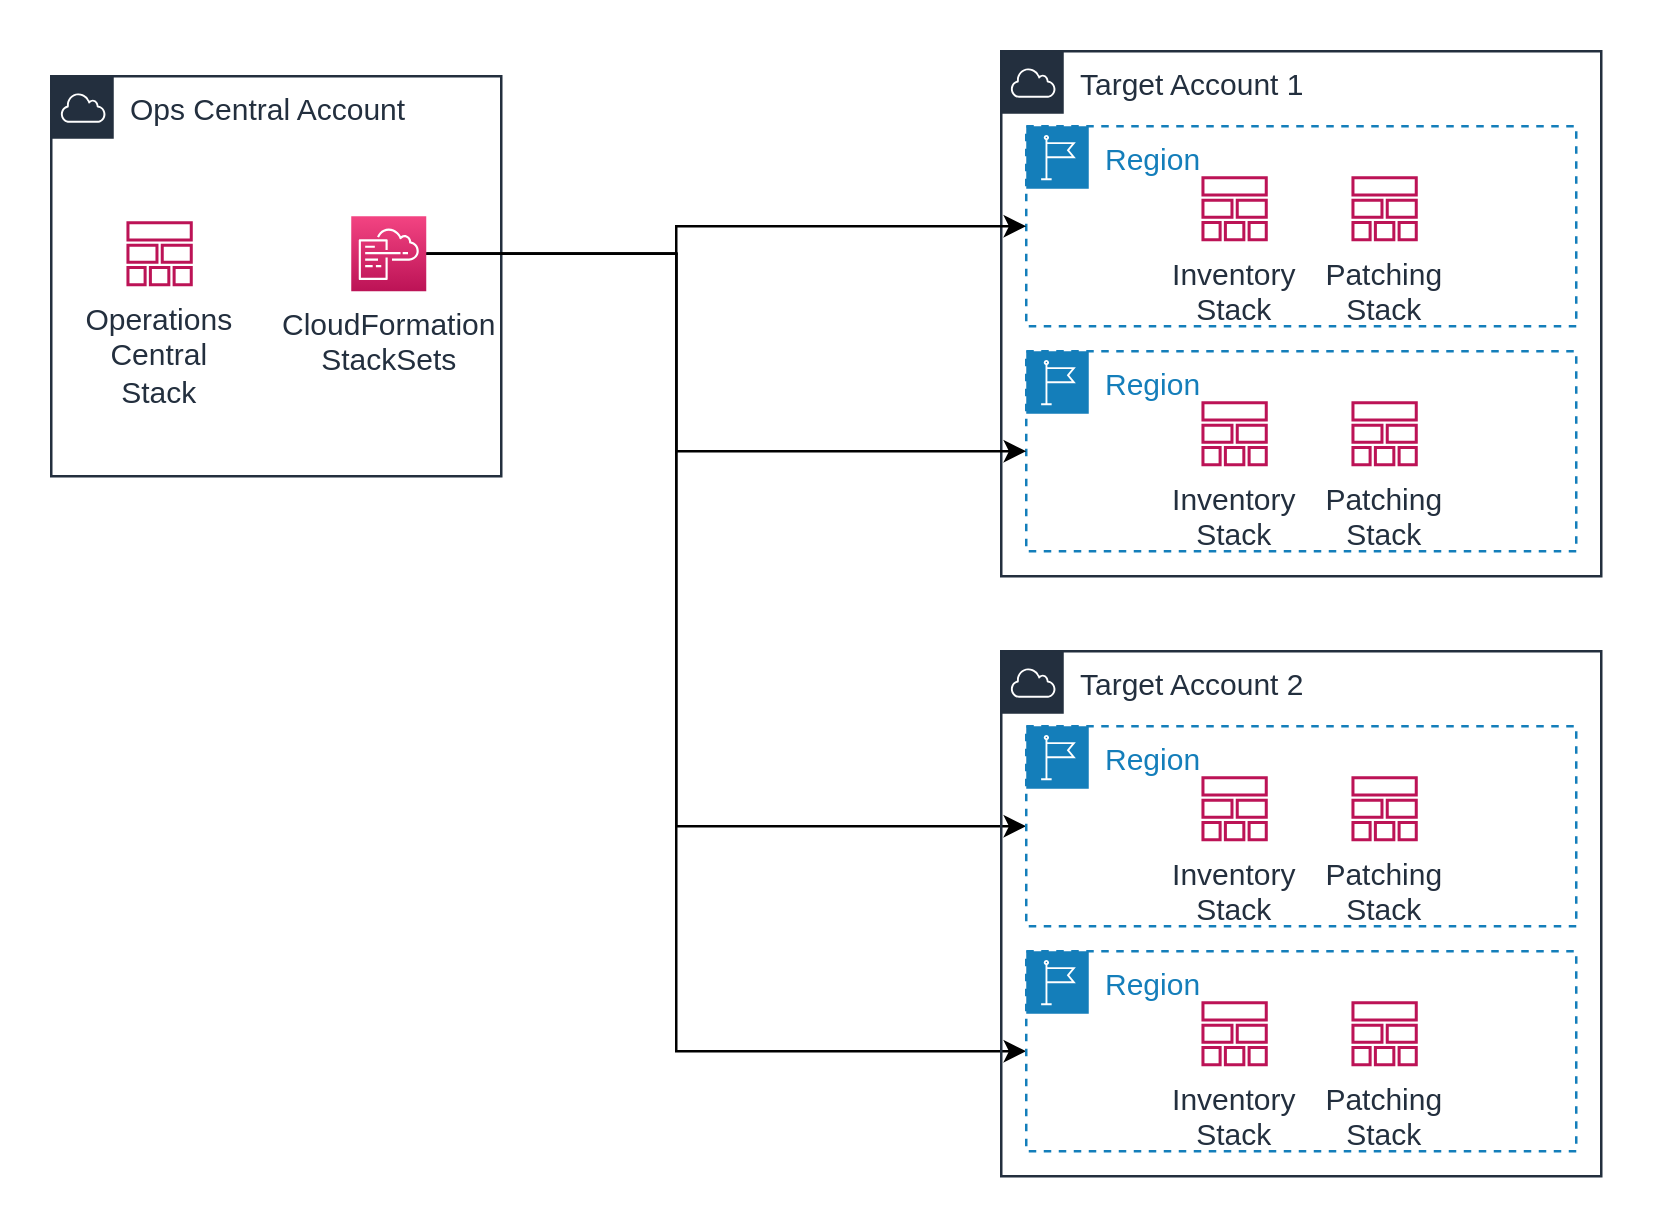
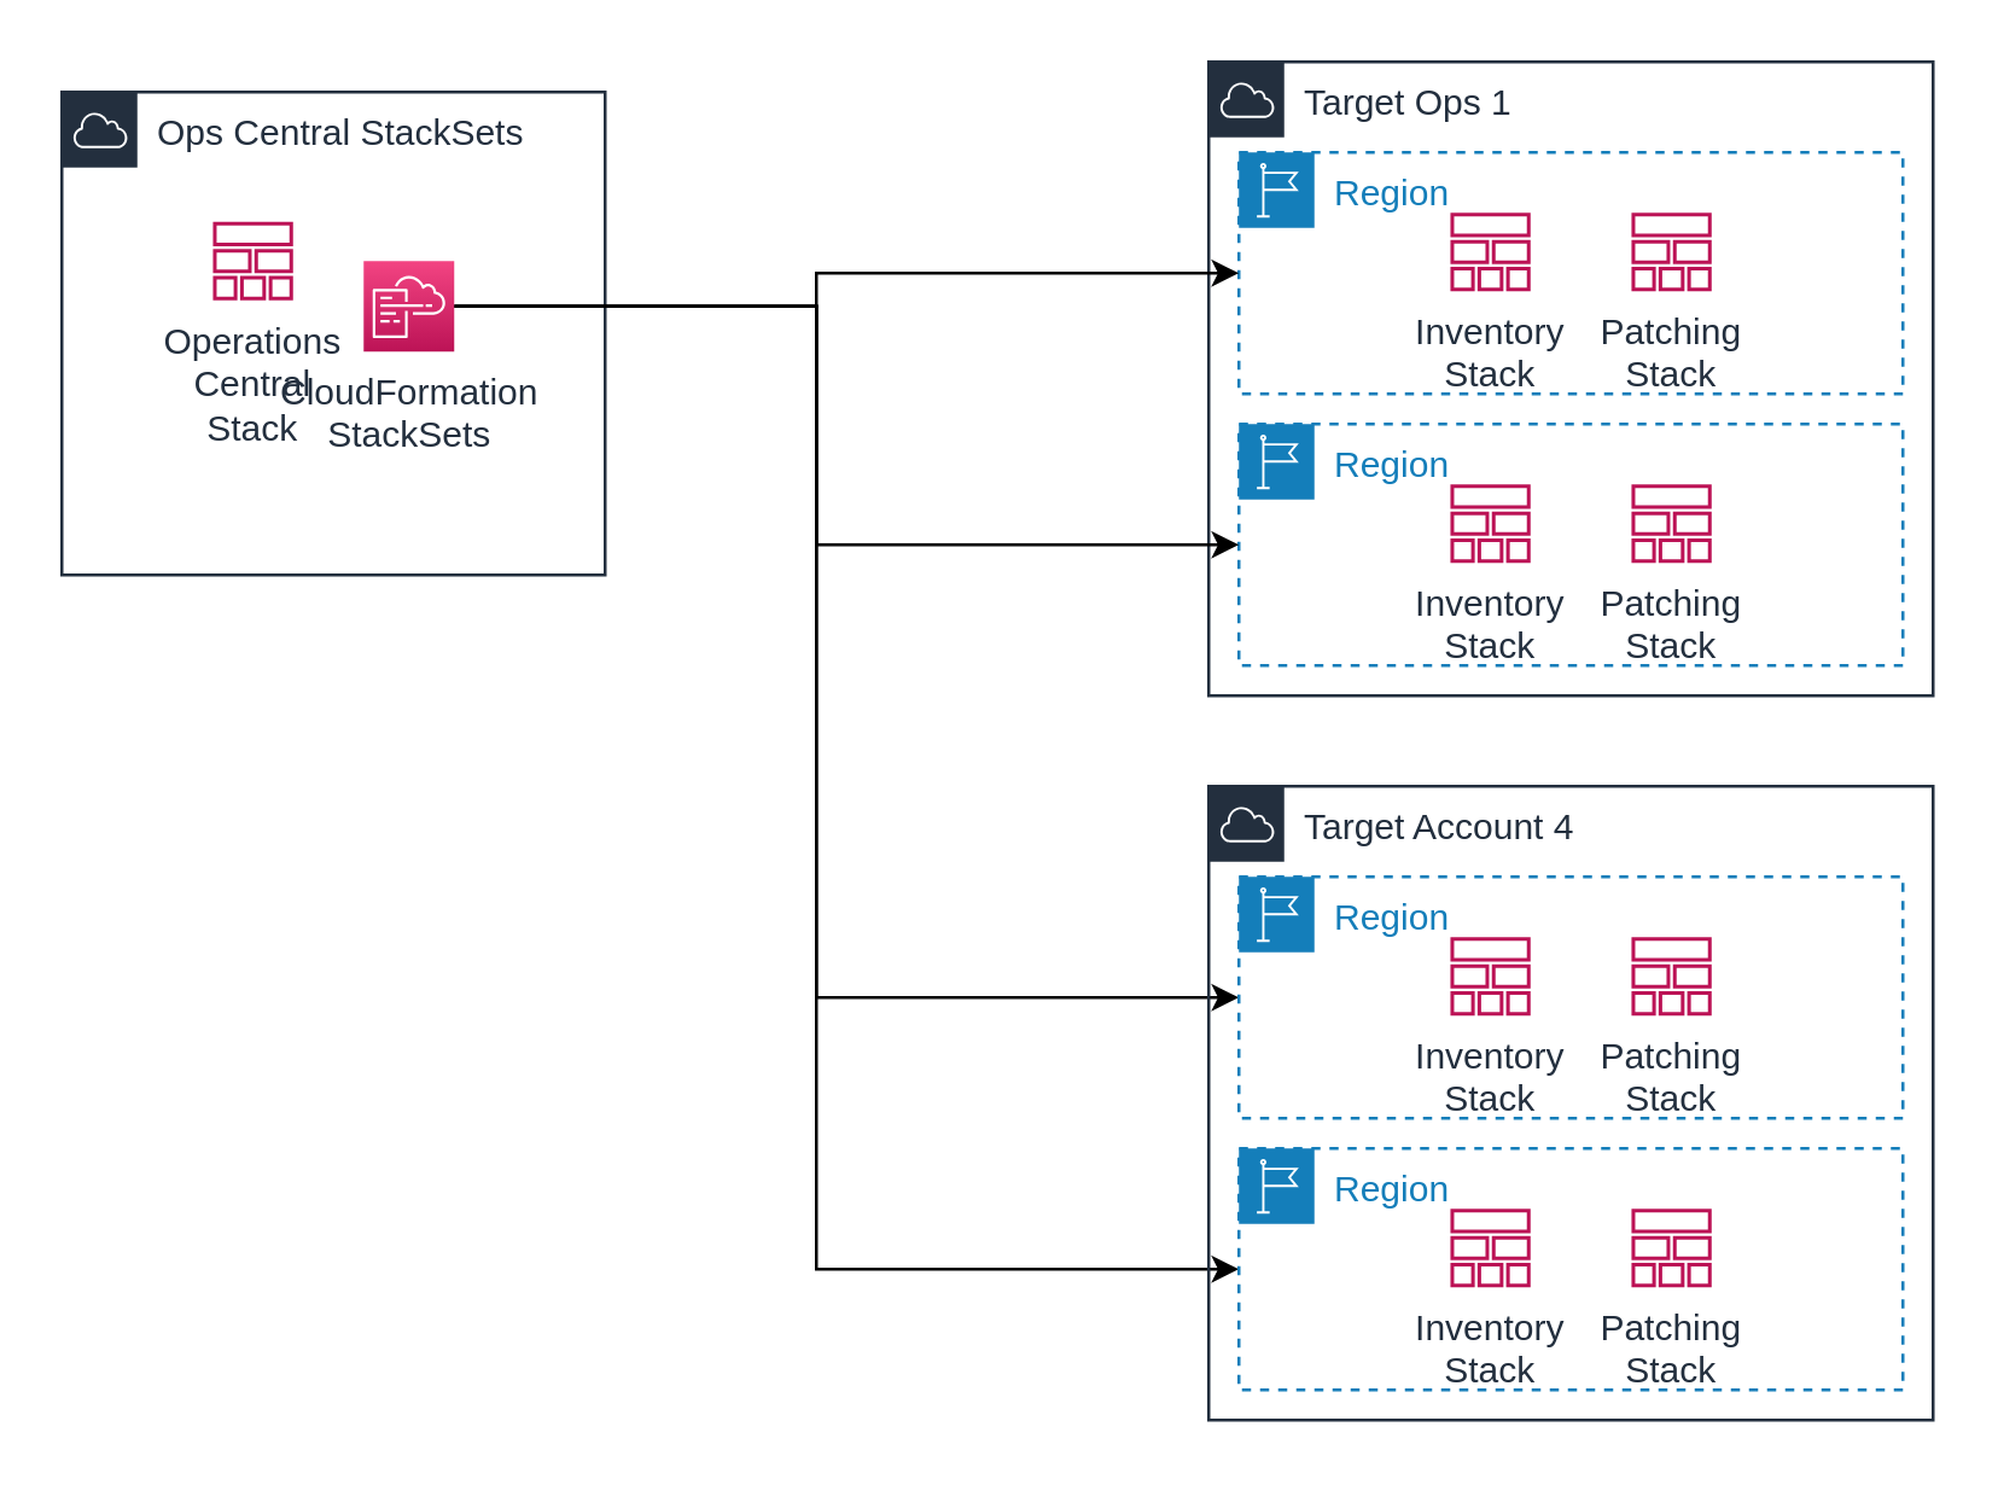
- <mxCell id="3" value="Target Account 1" style="points=[[0,0],[0.25,0],[0.5,0],[0.75,0],[1,0],[1,0.25],[1,0.5],[1,0.75],[1,1],[0.75,1],[0.5,1],[0.25,1],[0,1],[0,0.75],[0,0.5],[0,0.25]];outlineConnect=0;gradientColor=none;html=1;whiteSpace=wrap;fontSize=12;fontStyle=0;shape=mxgraph.aws4.group;grIcon=mxgraph.aws4.group_aws_cloud;strokeColor=#232F3E;fillColor=none;verticalAlign=top;align=left;spacingLeft=30;fontColor=#232F3E;dashed=0;" parent="1" vertex="1"><mxGeometry x="400" y="20" width="240" height="210" as="geometry" /></mxCell>
+ <mxCell id="3" value="Target Ops 1" style="points=[[0,0],[0.25,0],[0.5,0],[0.75,0],[1,0],[1,0.25],[1,0.5],[1,0.75],[1,1],[0.75,1],[0.5,1],[0.25,1],[0,1],[0,0.75],[0,0.5],[0,0.25]];outlineConnect=0;gradientColor=none;html=1;whiteSpace=wrap;fontSize=12;fontStyle=0;shape=mxgraph.aws4.group;grIcon=mxgraph.aws4.group_aws_cloud;strokeColor=#232F3E;fillColor=none;verticalAlign=top;align=left;spacingLeft=30;fontColor=#232F3E;dashed=0;" parent="1" vertex="1"><mxGeometry x="400" y="20" width="240" height="210" as="geometry" /></mxCell>
- <mxCell id="2" value="Ops Central Account" style="points=[[0,0],[0.25,0],[0.5,0],[0.75,0],[1,0],[1,0.25],[1,0.5],[1,0.75],[1,1],[0.75,1],[0.5,1],[0.25,1],[0,1],[0,0.75],[0,0.5],[0,0.25]];outlineConnect=0;gradientColor=none;html=1;whiteSpace=wrap;fontSize=12;fontStyle=0;shape=mxgraph.aws4.group;grIcon=mxgraph.aws4.group_aws_cloud;strokeColor=#232F3E;fillColor=none;verticalAlign=top;align=left;spacingLeft=30;fontColor=#232F3E;dashed=0;" parent="1" vertex="1"><mxGeometry x="20" y="30" width="180" height="160" as="geometry" /></mxCell>
+ <mxCell id="2" value="Ops Central StackSets" style="points=[[0,0],[0.25,0],[0.5,0],[0.75,0],[1,0],[1,0.25],[1,0.5],[1,0.75],[1,1],[0.75,1],[0.5,1],[0.25,1],[0,1],[0,0.75],[0,0.5],[0,0.25]];outlineConnect=0;gradientColor=none;html=1;whiteSpace=wrap;fontSize=12;fontStyle=0;shape=mxgraph.aws4.group;grIcon=mxgraph.aws4.group_aws_cloud;strokeColor=#232F3E;fillColor=none;verticalAlign=top;align=left;spacingLeft=30;fontColor=#232F3E;dashed=0;" parent="1" vertex="1"><mxGeometry x="20" y="30" width="180" height="160" as="geometry" /></mxCell>
- <mxCell id="22" value="Operations &lt;br&gt;Central&lt;br&gt;Stack" style="outlineConnect=0;fontColor=#232F3E;gradientColor=none;fillColor=#BC1356;strokeColor=none;dashed=0;verticalLabelPosition=bottom;verticalAlign=top;align=center;html=1;fontSize=12;fontStyle=0;aspect=fixed;pointerEvents=1;shape=mxgraph.aws4.stack;" parent="1" vertex="1"><mxGeometry x="50" y="88" width="26.69" height="26" as="geometry" /></mxCell>
+ <mxCell id="22" value="Operations &lt;br&gt;Central&lt;br&gt;Stack" style="outlineConnect=0;fontColor=#232F3E;gradientColor=none;fillColor=#BC1356;strokeColor=none;dashed=0;verticalLabelPosition=bottom;verticalAlign=top;align=center;html=1;fontSize=12;fontStyle=0;aspect=fixed;pointerEvents=1;shape=mxgraph.aws4.stack;" parent="1" vertex="1"><mxGeometry x="70" y="73" width="26.69" height="26" as="geometry" /></mxCell>
- <mxCell id="10" value="CloudFormation&lt;br&gt;StackSets" style="points=[[0,0,0],[0.25,0,0],[0.5,0,0],[0.75,0,0],[1,0,0],[0,1,0],[0.25,1,0],[0.5,1,0],[0.75,1,0],[1,1,0],[0,0.25,0],[0,0.5,0],[0,0.75,0],[1,0.25,0],[1,0.5,0],[1,0.75,0]];points=[[0,0,0],[0.25,0,0],[0.5,0,0],[0.75,0,0],[1,0,0],[0,1,0],[0.25,1,0],[0.5,1,0],[0.75,1,0],[1,1,0],[0,0.25,0],[0,0.5,0],[0,0.75,0],[1,0.25,0],[1,0.5,0],[1,0.75,0]];outlineConnect=0;fontColor=#232F3E;gradientColor=#F34482;gradientDirection=north;fillColor=#BC1356;strokeColor=#ffffff;dashed=0;verticalLabelPosition=bottom;verticalAlign=top;align=center;html=1;fontSize=12;fontStyle=0;aspect=fixed;shape=mxgraph.aws4.resourceIcon;resIcon=mxgraph.aws4.cloudformation;" parent="1" vertex="1"><mxGeometry x="140" y="86" width="30" height="30" as="geometry" /></mxCell>
+ <mxCell id="10" value="CloudFormation&lt;br&gt;StackSets" style="points=[[0,0,0],[0.25,0,0],[0.5,0,0],[0.75,0,0],[1,0,0],[0,1,0],[0.25,1,0],[0.5,1,0],[0.75,1,0],[1,1,0],[0,0.25,0],[0,0.5,0],[0,0.75,0],[1,0.25,0],[1,0.5,0],[1,0.75,0]];points=[[0,0,0],[0.25,0,0],[0.5,0,0],[0.75,0,0],[1,0,0],[0,1,0],[0.25,1,0],[0.5,1,0],[0.75,1,0],[1,1,0],[0,0.25,0],[0,0.5,0],[0,0.75,0],[1,0.25,0],[1,0.5,0],[1,0.75,0]];outlineConnect=0;fontColor=#232F3E;gradientColor=#F34482;gradientDirection=north;fillColor=#BC1356;strokeColor=#ffffff;dashed=0;verticalLabelPosition=bottom;verticalAlign=top;align=center;html=1;fontSize=12;fontStyle=0;aspect=fixed;shape=mxgraph.aws4.resourceIcon;resIcon=mxgraph.aws4.cloudformation;" parent="1" vertex="1"><mxGeometry x="120" y="86" width="30" height="30" as="geometry" /></mxCell>
- <mxCell id="15" value="Target Account 2" style="points=[[0,0],[0.25,0],[0.5,0],[0.75,0],[1,0],[1,0.25],[1,0.5],[1,0.75],[1,1],[0.75,1],[0.5,1],[0.25,1],[0,1],[0,0.75],[0,0.5],[0,0.25]];outlineConnect=0;gradientColor=none;html=1;whiteSpace=wrap;fontSize=12;fontStyle=0;shape=mxgraph.aws4.group;grIcon=mxgraph.aws4.group_aws_cloud;strokeColor=#232F3E;fillColor=none;verticalAlign=top;align=left;spacingLeft=30;fontColor=#232F3E;dashed=0;" parent="1" vertex="1"><mxGeometry x="400" y="260" width="240" height="210" as="geometry" /></mxCell>
+ <mxCell id="15" value="Target Account 4" style="points=[[0,0],[0.25,0],[0.5,0],[0.75,0],[1,0],[1,0.25],[1,0.5],[1,0.75],[1,1],[0.75,1],[0.5,1],[0.25,1],[0,1],[0,0.75],[0,0.5],[0,0.25]];outlineConnect=0;gradientColor=none;html=1;whiteSpace=wrap;fontSize=12;fontStyle=0;shape=mxgraph.aws4.group;grIcon=mxgraph.aws4.group_aws_cloud;strokeColor=#232F3E;fillColor=none;verticalAlign=top;align=left;spacingLeft=30;fontColor=#232F3E;dashed=0;" parent="1" vertex="1"><mxGeometry x="400" y="260" width="240" height="210" as="geometry" /></mxCell>
